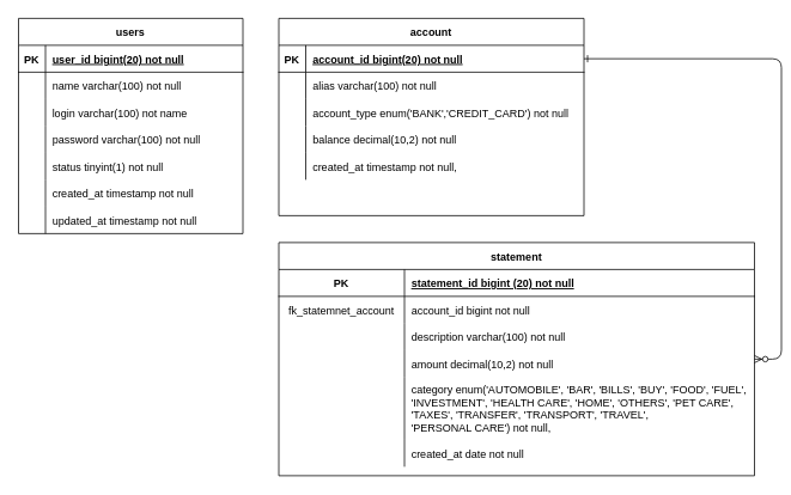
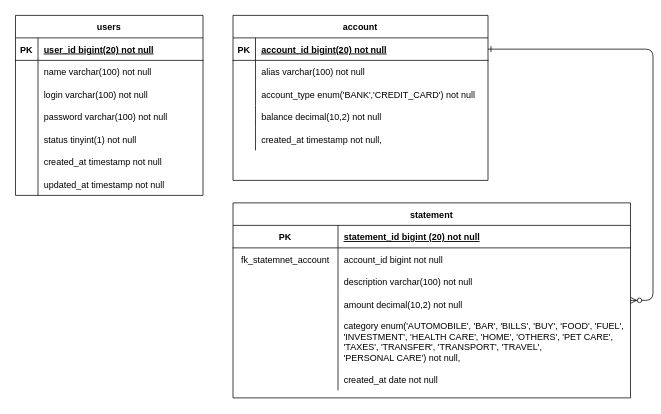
- <mxCell id="12" value="login varchar(100) not name" style="shape=partialRectangle;overflow=hidden;connectable=0;fillColor=none;top=0;left=0;bottom=0;right=0;align=left;spacingLeft=6;" parent="10" vertex="1"><mxGeometry x="30" width="220" height="30" as="geometry" /></mxCell>
+ <mxCell id="12" value="login varchar(100) not null" style="shape=partialRectangle;overflow=hidden;connectable=0;fillColor=none;top=0;left=0;bottom=0;right=0;align=left;spacingLeft=6;" parent="10" vertex="1"><mxGeometry x="30" width="220" height="30" as="geometry" /></mxCell>
